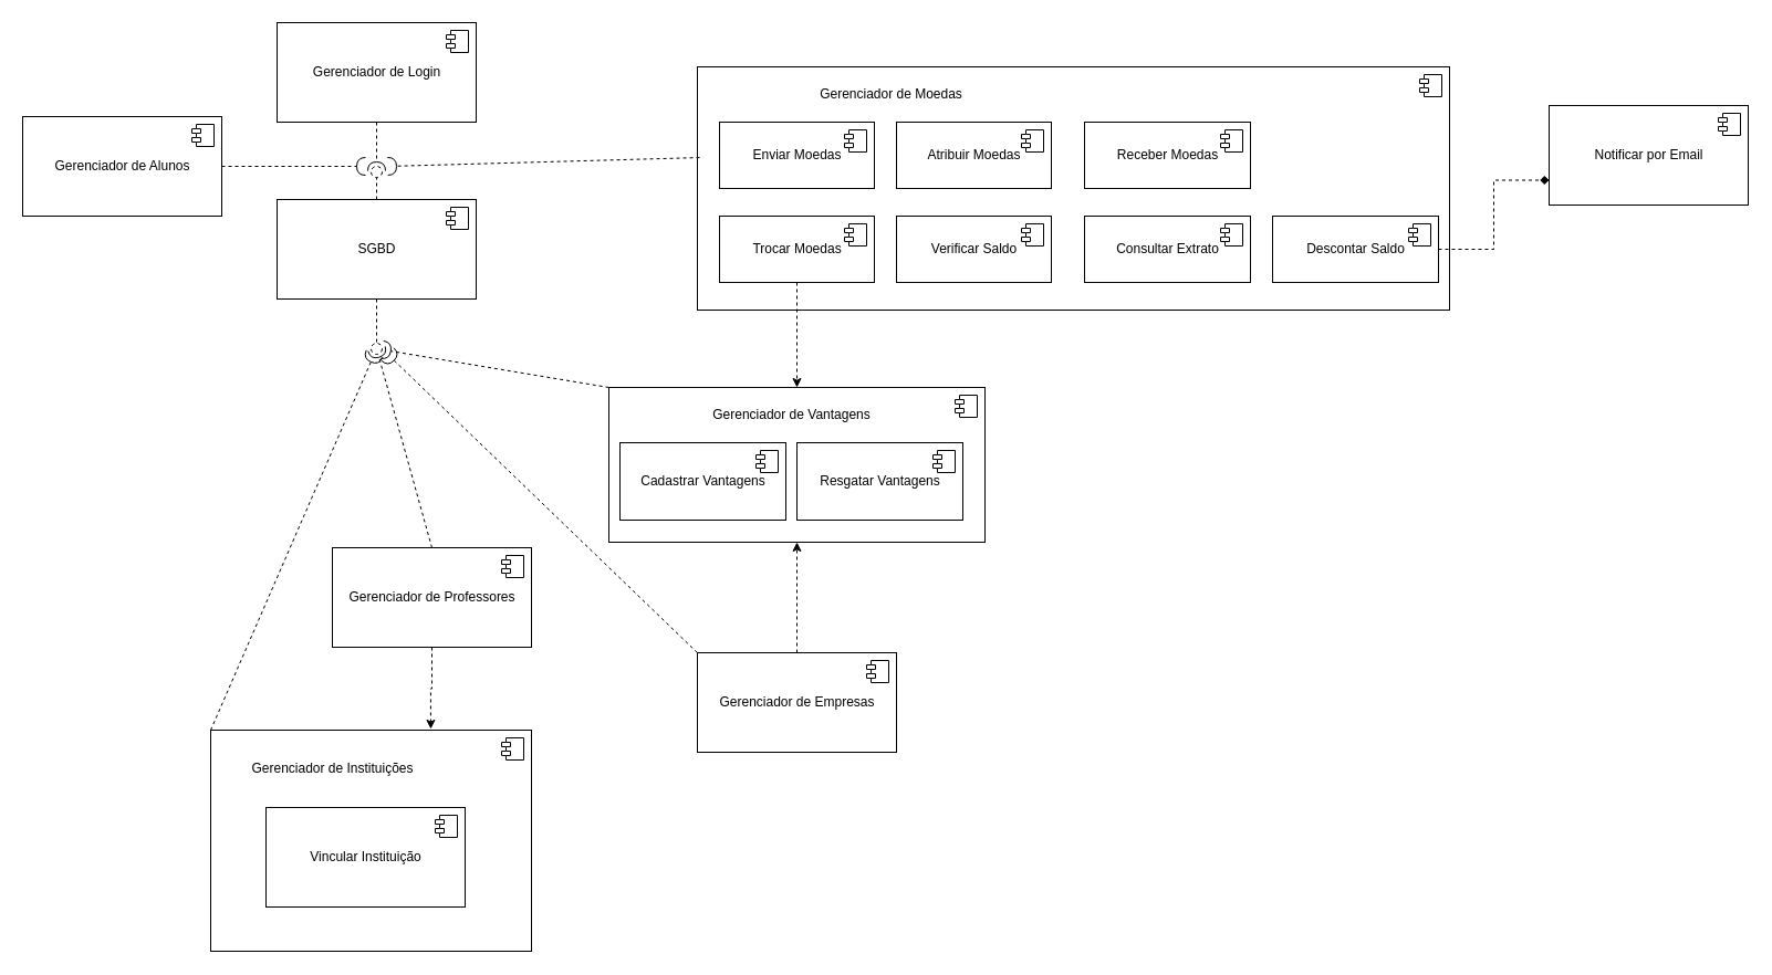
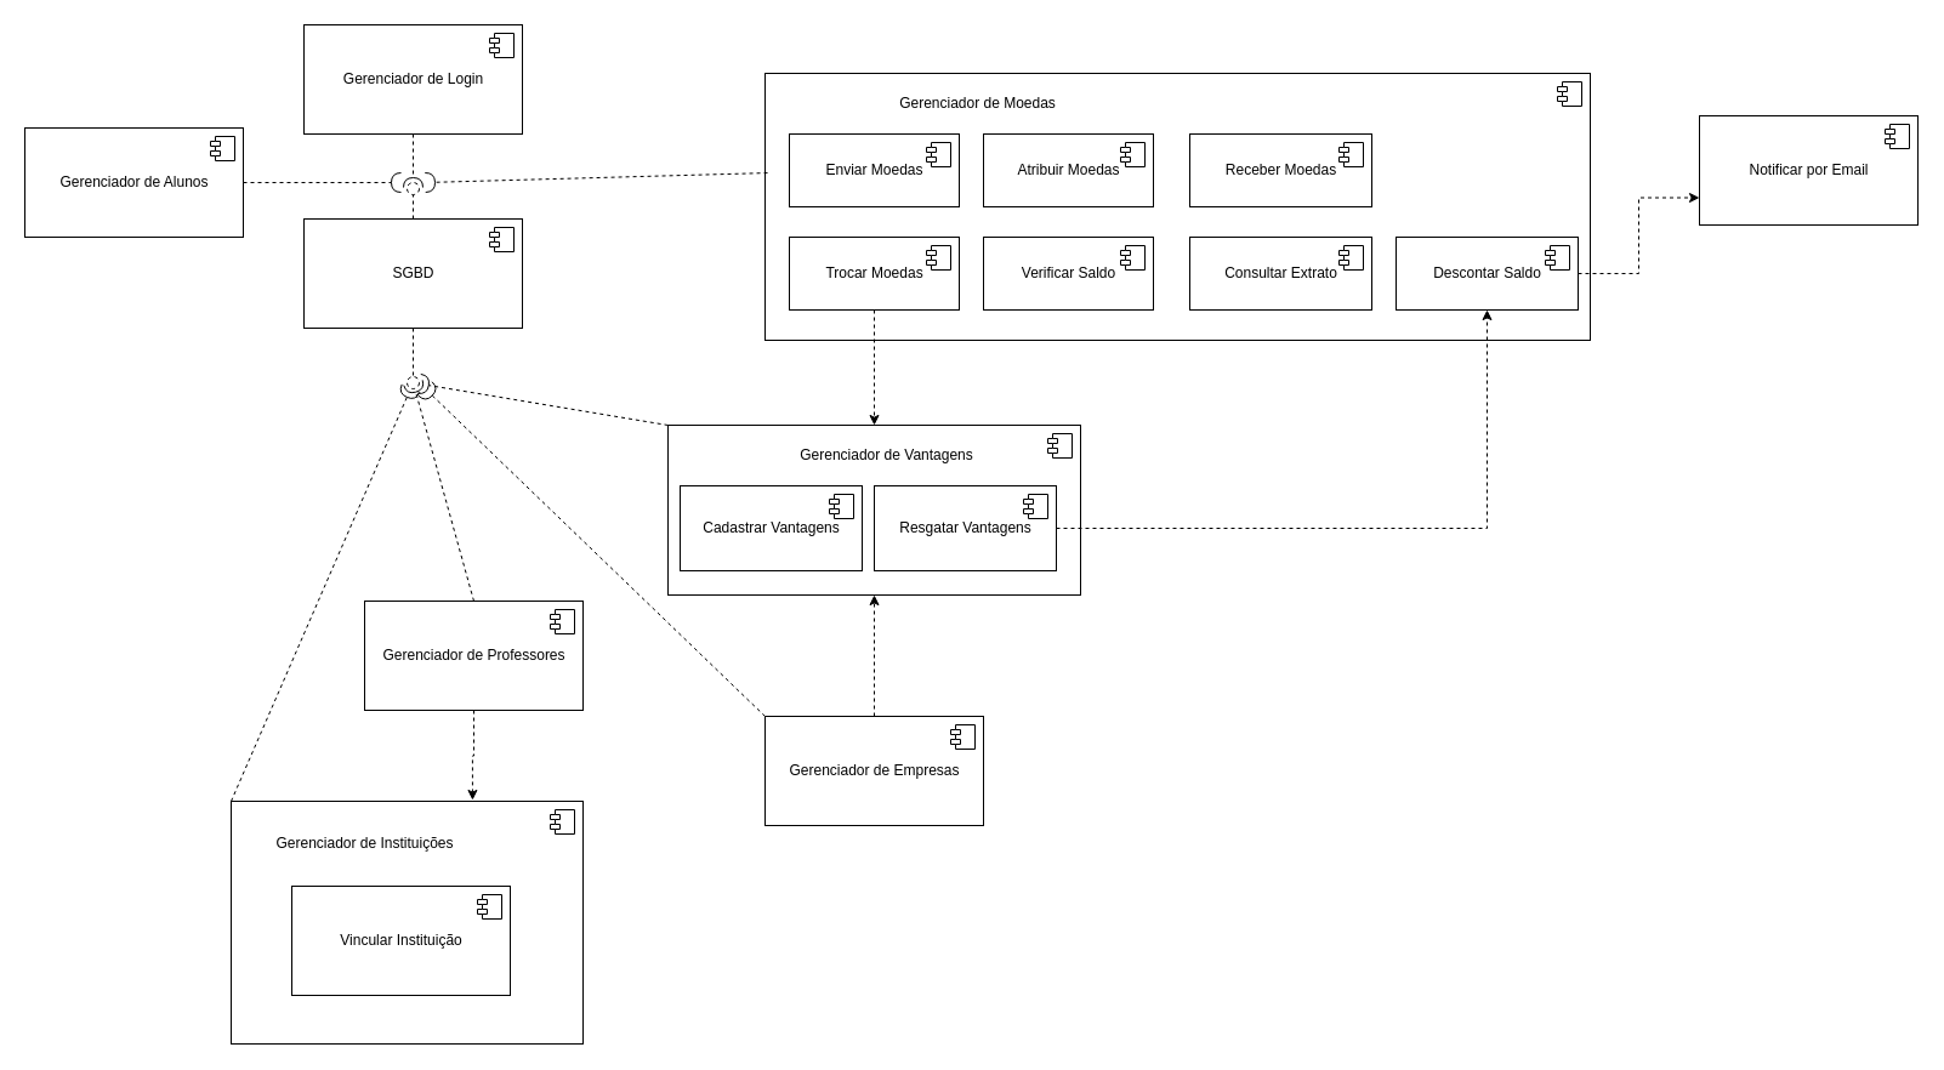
- <mxCell id="30" value="" style="edgeStyle=orthogonalEdgeStyle;rounded=0;orthogonalLoop=1;jettySize=auto;html=1;dashed=1;entryX=0;entryY=0.75;entryDx=0;entryDy=0;endArrow=diamond;" edge="1" parent="1" source="31" target="17"><mxGeometry relative="1" as="geometry" /></mxCell>
+ <mxCell id="30" value="" style="edgeStyle=orthogonalEdgeStyle;rounded=0;orthogonalLoop=1;jettySize=auto;html=1;dashed=1;entryX=0;entryY=0.75;entryDx=0;entryDy=0;" edge="1" parent="1" source="31" target="17"><mxGeometry relative="1" as="geometry" /></mxCell>
- <mxCell id="40" value="Gerenciador de Vantagens" style="text;html=1;align=center;verticalAlign=middle;resizable=0;points=[];autosize=1;strokeColor=none;fillColor=none;" vertex="1" parent="1"><mxGeometry x="630" y="360" width="170" height="30" as="geometry" /></mxCell>
+ <mxCell id="40" value="Gerenciador de Vantagens" style="text;html=1;align=center;verticalAlign=middle;resizable=0;points=[];autosize=1;strokeColor=none;fillColor=none;" vertex="1" parent="1"><mxGeometry x="645" y="360" width="170" height="30" as="geometry" /></mxCell>
+ <mxCell id="29" value="" style="edgeStyle=orthogonalEdgeStyle;rounded=0;orthogonalLoop=1;jettySize=auto;html=1;dashed=1;exitX=1;exitY=0.5;exitDx=0;exitDy=0;entryX=0.5;entryY=1;entryDx=0;entryDy=0;" edge="1" parent="1" source="33" target="31"><mxGeometry relative="1" as="geometry"><mxPoint x="1030" y="410" as="targetPoint" /></mxGeometry></mxCell>
